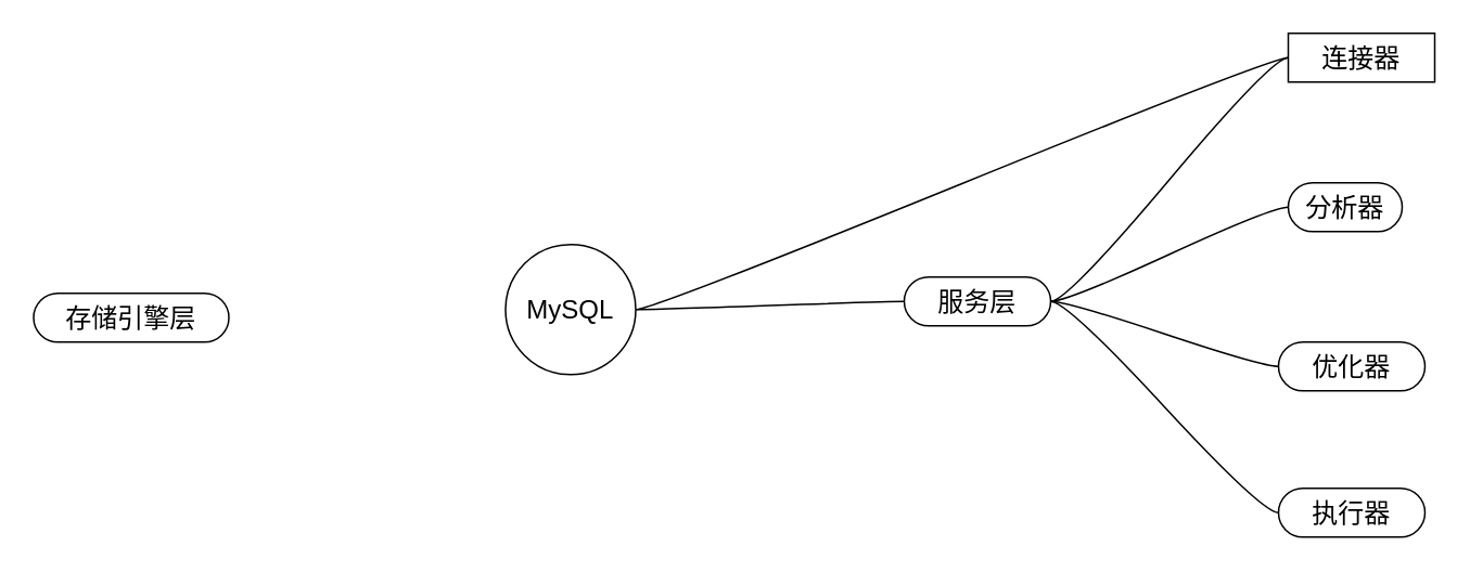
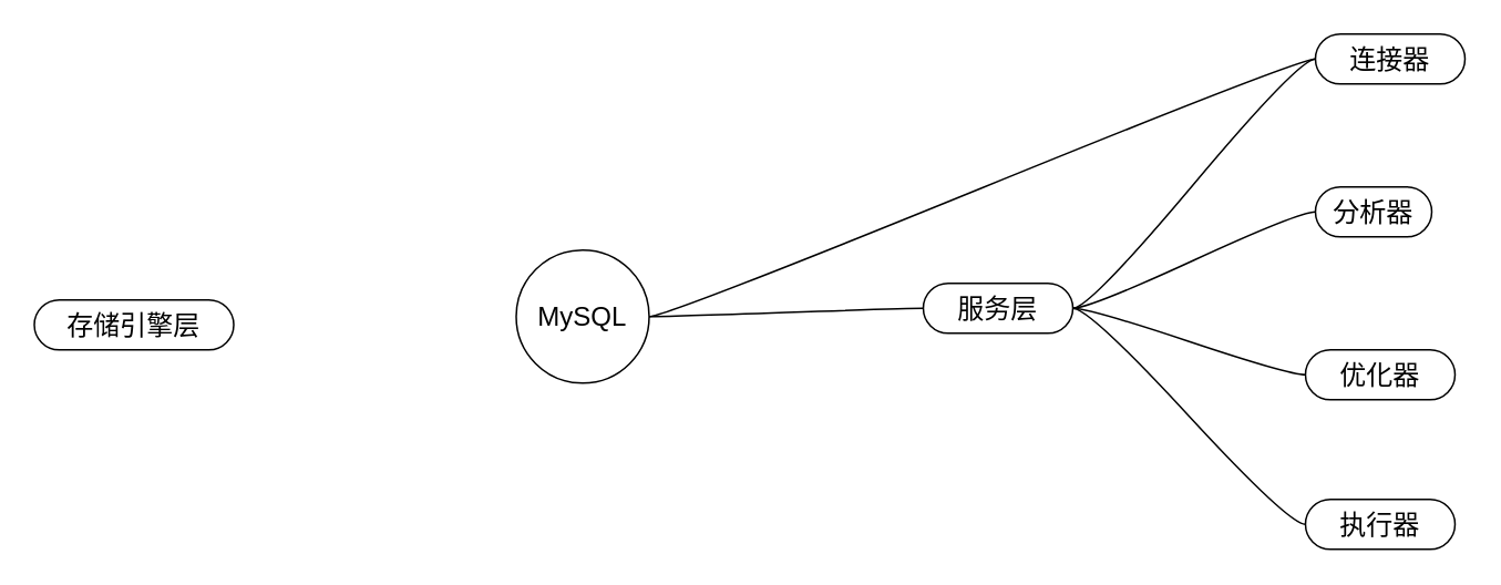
- <mxCell id="7" value="连接器" style="whiteSpace=wrap;html=1;arcSize=50;align=center;verticalAlign=middle;strokeWidth=1;autosize=1;spacing=4;treeFolding=1;treeMoving=1;newEdgeStyle={&quot;edgeStyle&quot;:&quot;entityRelationEdgeStyle&quot;,&quot;startArrow&quot;:&quot;none&quot;,&quot;endArrow&quot;:&quot;none&quot;,&quot;segment&quot;:10,&quot;curved&quot;:1};fontSize=16;rounded=0;" vertex="1" parent="1"><mxGeometry x="791" y="20" width="90" height="30" as="geometry" /></mxCell>
+ <mxCell id="7" value="连接器" style="whiteSpace=wrap;html=1;rounded=1;arcSize=50;align=center;verticalAlign=middle;strokeWidth=1;autosize=1;spacing=4;treeFolding=1;treeMoving=1;newEdgeStyle={&quot;edgeStyle&quot;:&quot;entityRelationEdgeStyle&quot;,&quot;startArrow&quot;:&quot;none&quot;,&quot;endArrow&quot;:&quot;none&quot;,&quot;segment&quot;:10,&quot;curved&quot;:1};fontSize=16;" vertex="1" parent="1"><mxGeometry x="791" y="20" width="90" height="30" as="geometry" /></mxCell>
